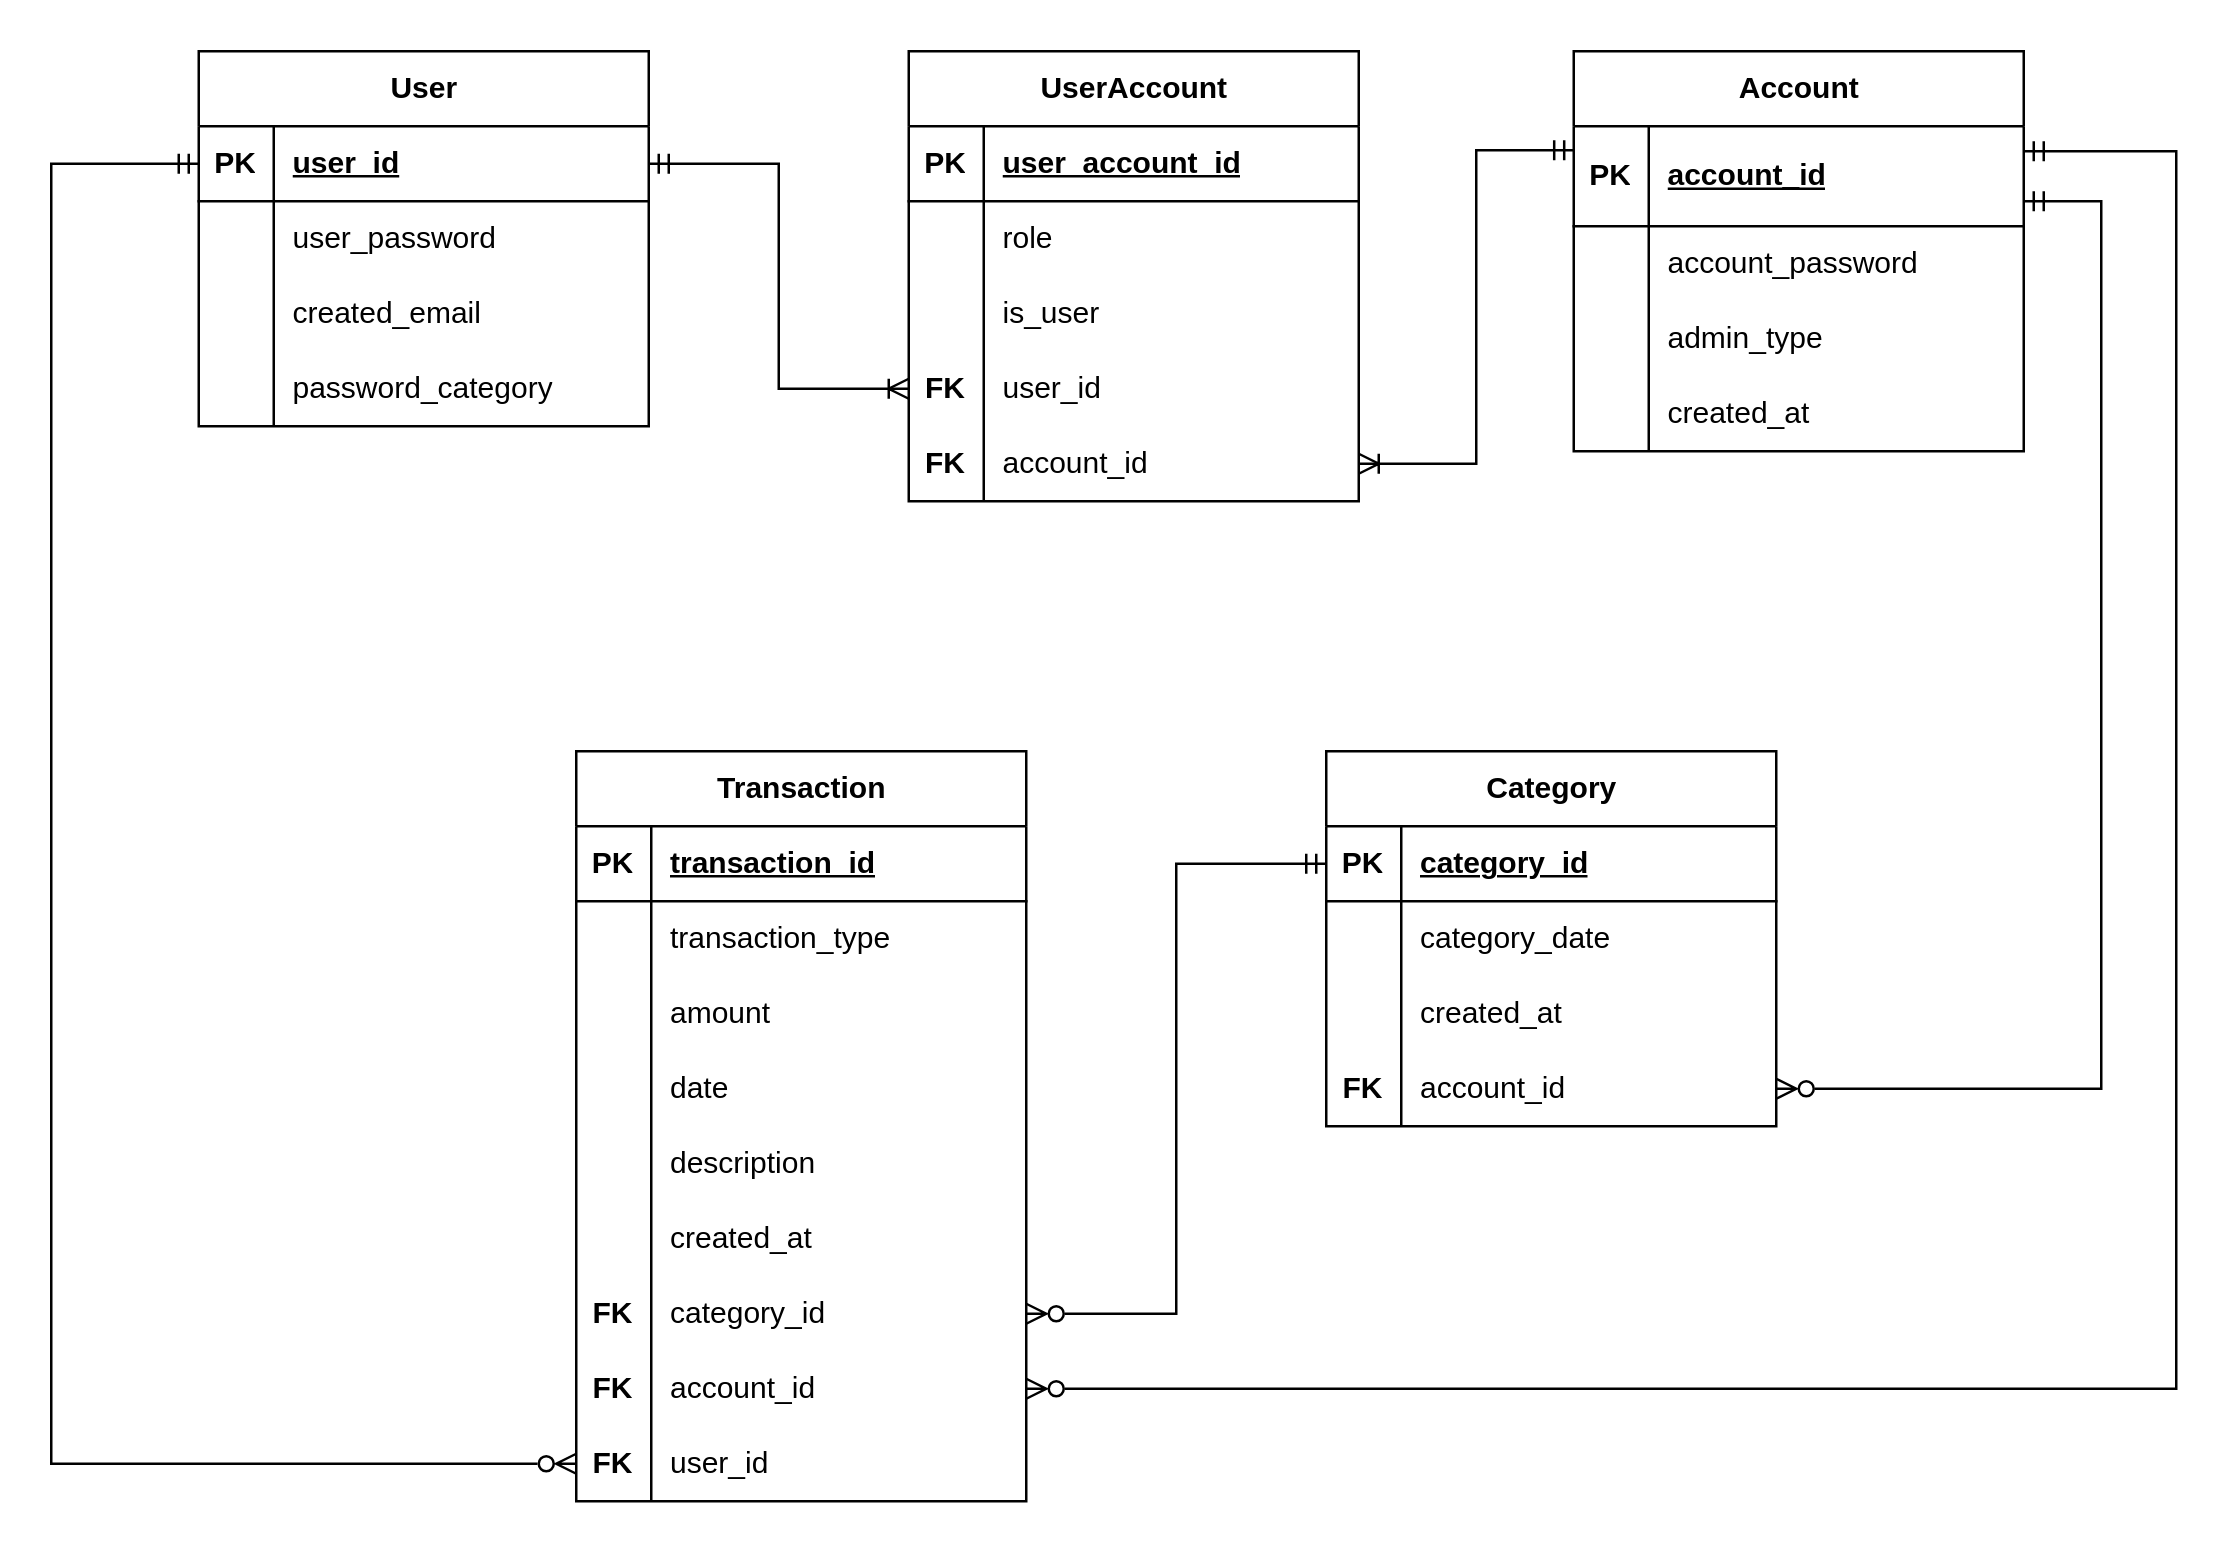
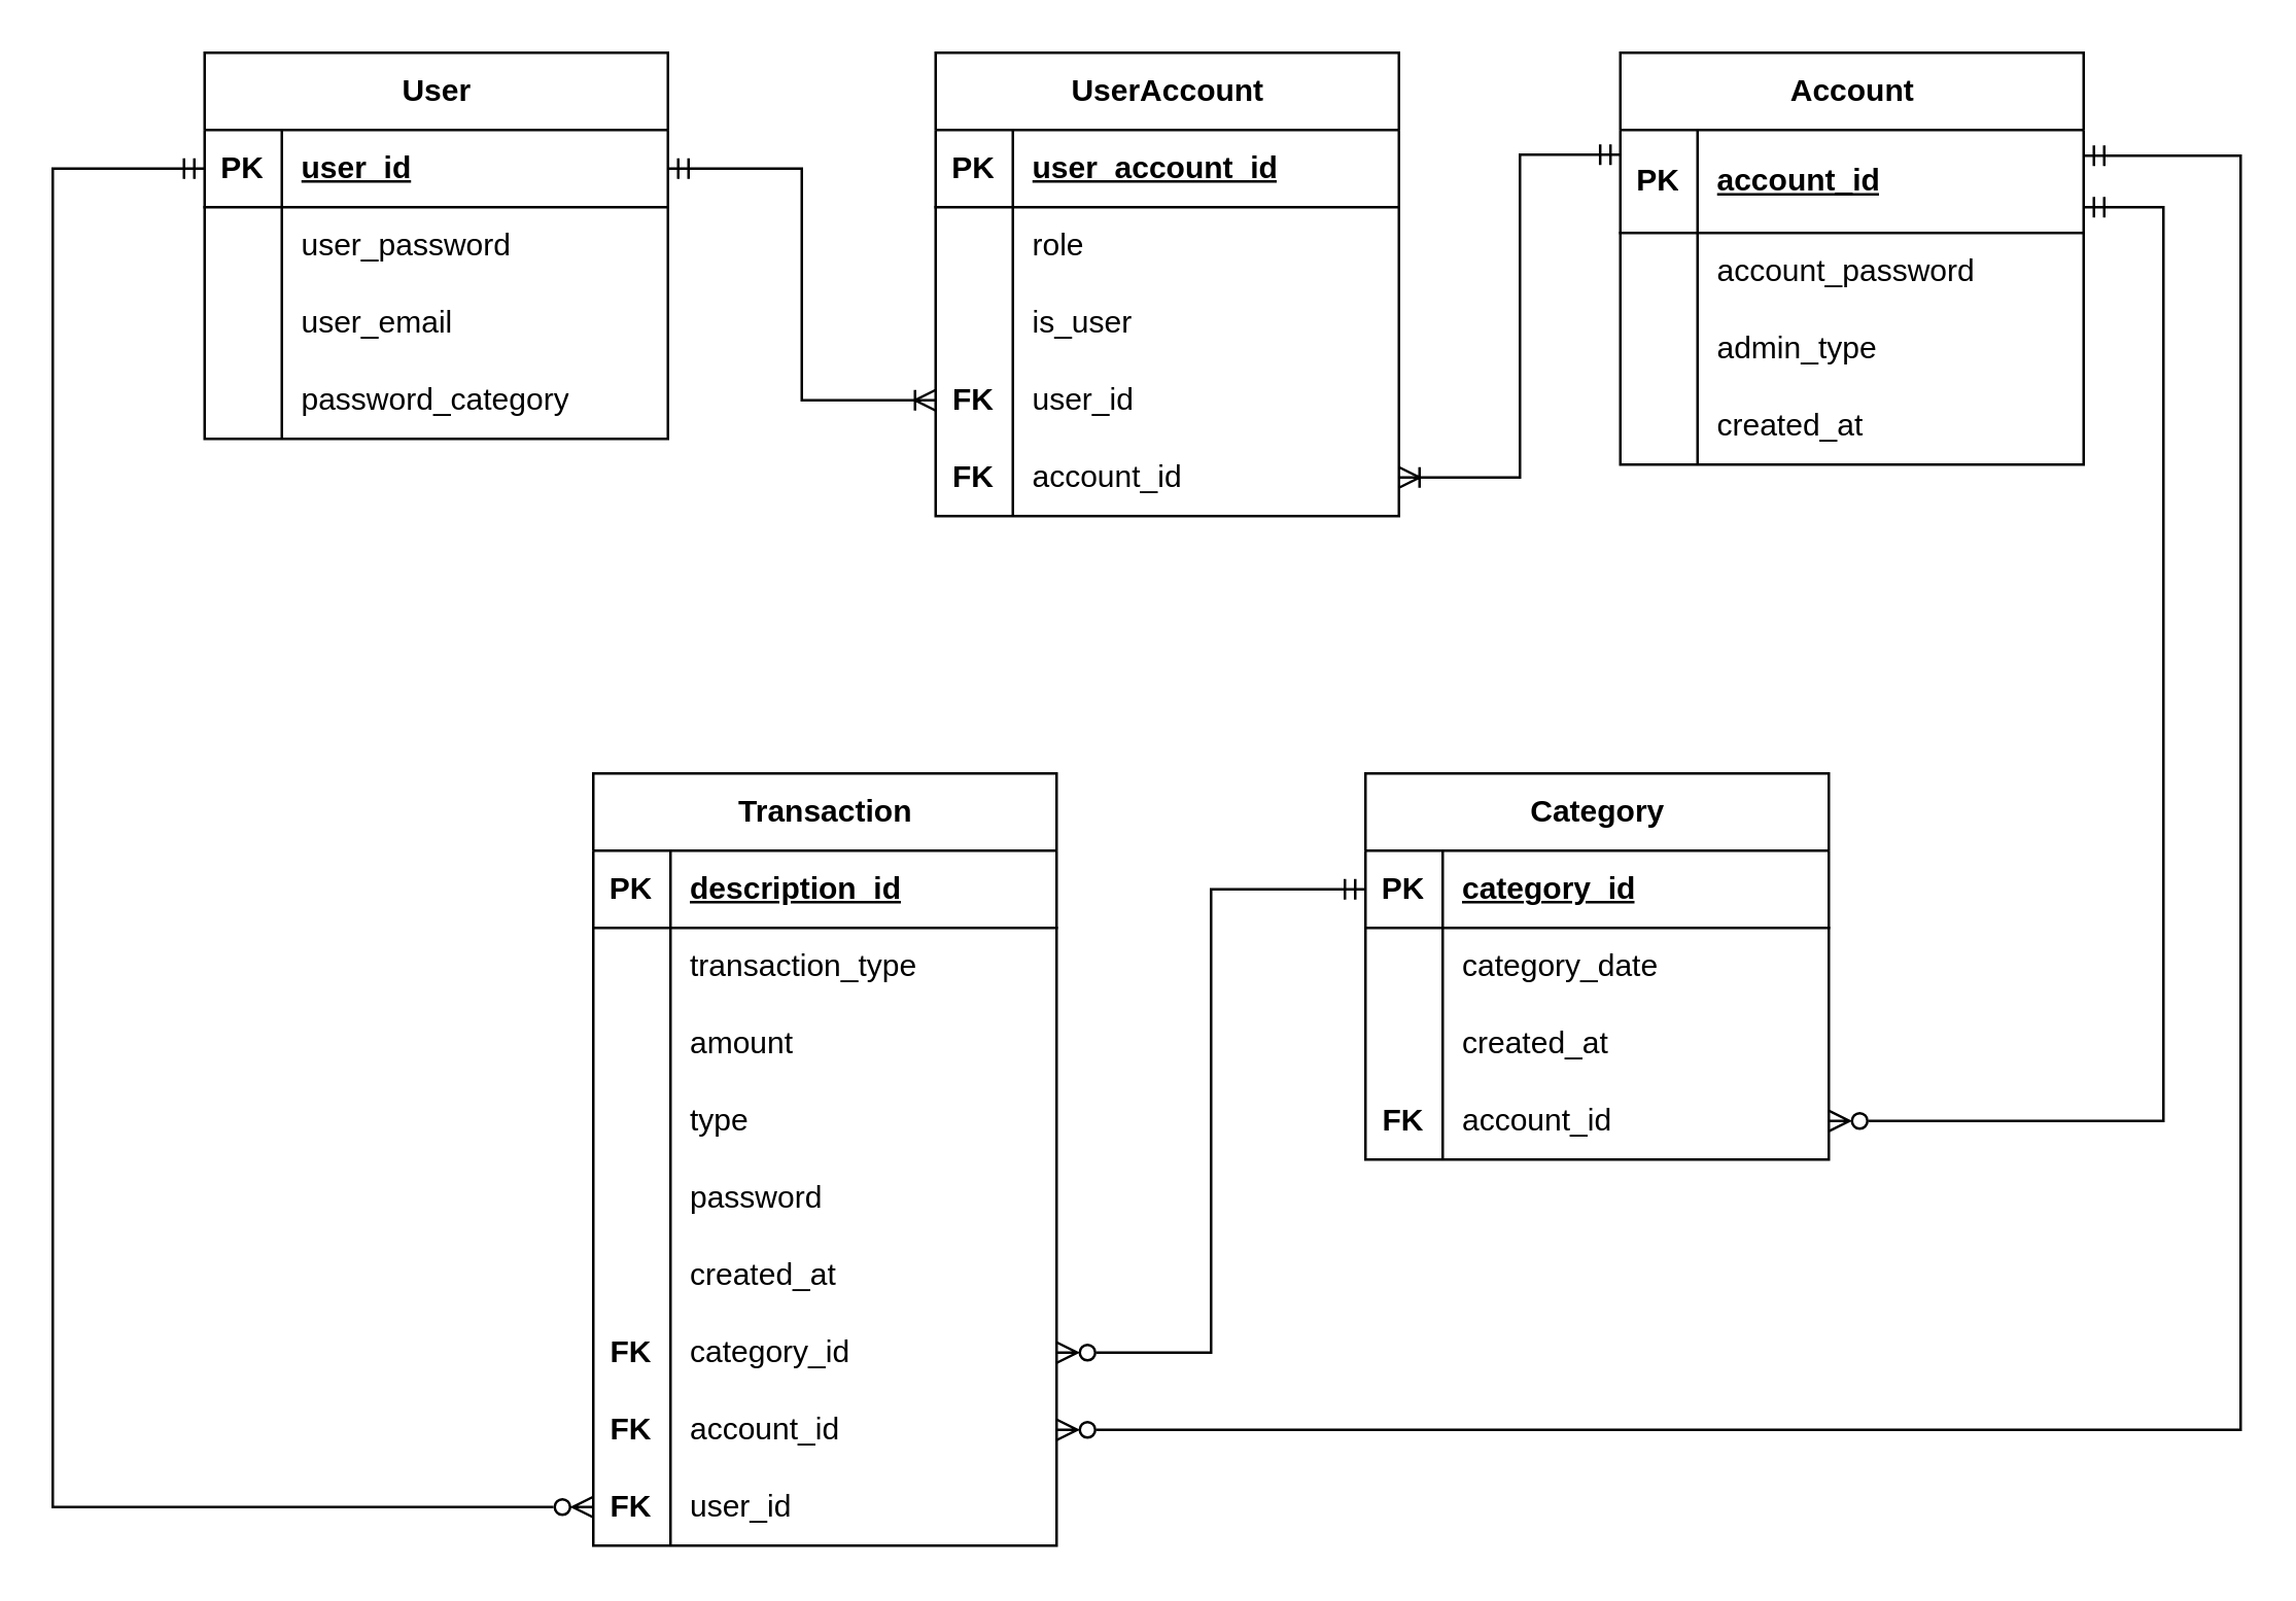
- <mxCell id="11" value="created_email" style="shape=partialRectangle;connectable=0;fillColor=none;top=0;left=0;bottom=0;right=0;align=left;spacingLeft=6;overflow=hidden;whiteSpace=wrap;html=1;" parent="9" vertex="1"><mxGeometry x="30" width="150" height="30" as="geometry"><mxRectangle width="150" height="30" as="alternateBounds" /></mxGeometry></mxCell>
+ <mxCell id="11" value="user_email" style="shape=partialRectangle;connectable=0;fillColor=none;top=0;left=0;bottom=0;right=0;align=left;spacingLeft=6;overflow=hidden;whiteSpace=wrap;html=1;" parent="9" vertex="1"><mxGeometry x="30" width="150" height="30" as="geometry"><mxRectangle width="150" height="30" as="alternateBounds" /></mxGeometry></mxCell>
- <mxCell id="31" value="transaction_id" style="shape=partialRectangle;connectable=0;fillColor=none;top=0;left=0;bottom=0;right=0;align=left;spacingLeft=6;fontStyle=5;overflow=hidden;whiteSpace=wrap;html=1;" parent="29" vertex="1"><mxGeometry x="30" width="150" height="30" as="geometry"><mxRectangle width="150" height="30" as="alternateBounds" /></mxGeometry></mxCell>
+ <mxCell id="31" value="description_id" style="shape=partialRectangle;connectable=0;fillColor=none;top=0;left=0;bottom=0;right=0;align=left;spacingLeft=6;fontStyle=5;overflow=hidden;whiteSpace=wrap;html=1;" parent="29" vertex="1"><mxGeometry x="30" width="150" height="30" as="geometry"><mxRectangle width="150" height="30" as="alternateBounds" /></mxGeometry></mxCell>
- <mxCell id="40" value="date" style="shape=partialRectangle;connectable=0;fillColor=none;top=0;left=0;bottom=0;right=0;align=left;spacingLeft=6;overflow=hidden;whiteSpace=wrap;html=1;" parent="38" vertex="1"><mxGeometry x="30" width="150" height="30" as="geometry"><mxRectangle width="150" height="30" as="alternateBounds" /></mxGeometry></mxCell>
+ <mxCell id="40" value="type" style="shape=partialRectangle;connectable=0;fillColor=none;top=0;left=0;bottom=0;right=0;align=left;spacingLeft=6;overflow=hidden;whiteSpace=wrap;html=1;" parent="38" vertex="1"><mxGeometry x="30" width="150" height="30" as="geometry"><mxRectangle width="150" height="30" as="alternateBounds" /></mxGeometry></mxCell>
- <mxCell id="43" value="description" style="shape=partialRectangle;connectable=0;fillColor=none;top=0;left=0;bottom=0;right=0;align=left;spacingLeft=6;overflow=hidden;whiteSpace=wrap;html=1;" parent="41" vertex="1"><mxGeometry x="30" width="150" height="30" as="geometry"><mxRectangle width="150" height="30" as="alternateBounds" /></mxGeometry></mxCell>
+ <mxCell id="43" value="password" style="shape=partialRectangle;connectable=0;fillColor=none;top=0;left=0;bottom=0;right=0;align=left;spacingLeft=6;overflow=hidden;whiteSpace=wrap;html=1;" parent="41" vertex="1"><mxGeometry x="30" width="150" height="30" as="geometry"><mxRectangle width="150" height="30" as="alternateBounds" /></mxGeometry></mxCell>
